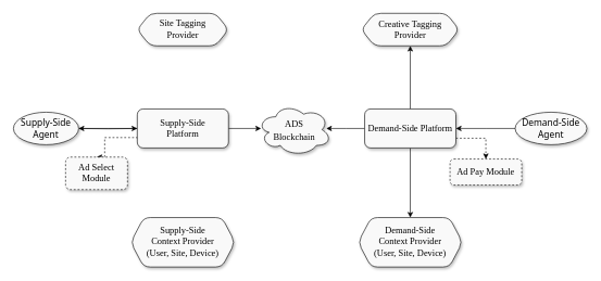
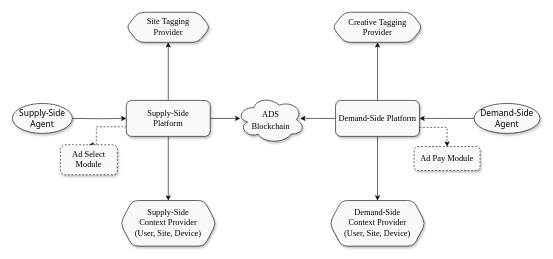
+ <mxCell id="3" style="edgeStyle=orthogonalEdgeStyle;rounded=0;orthogonalLoop=1;jettySize=auto;html=1;entryX=0.5;entryY=1;entryDx=0;entryDy=0;fontColor=#000000;strokeColor=#000000;shadow=0;" parent="1" source="7" target="13" edge="1"><mxGeometry relative="1" as="geometry" /></mxCell>
- <mxCell id="5" style="edgeStyle=orthogonalEdgeStyle;rounded=0;orthogonalLoop=1;jettySize=auto;html=1;fontColor=#000000;strokeColor=#000000;shadow=0;" parent="1" source="7" target="20" edge="1"><mxGeometry relative="1" as="geometry"><mxPoint x="280" y="320" as="targetPoint" /></mxGeometry></mxCell>
+ <mxCell id="5" style="edgeStyle=orthogonalEdgeStyle;rounded=0;orthogonalLoop=1;jettySize=auto;html=1;fontColor=#000000;strokeColor=#000000;shadow=0;" parent="1" source="7" target="16" edge="1"><mxGeometry relative="1" as="geometry"><mxPoint x="280" y="320" as="targetPoint" /></mxGeometry></mxCell>
